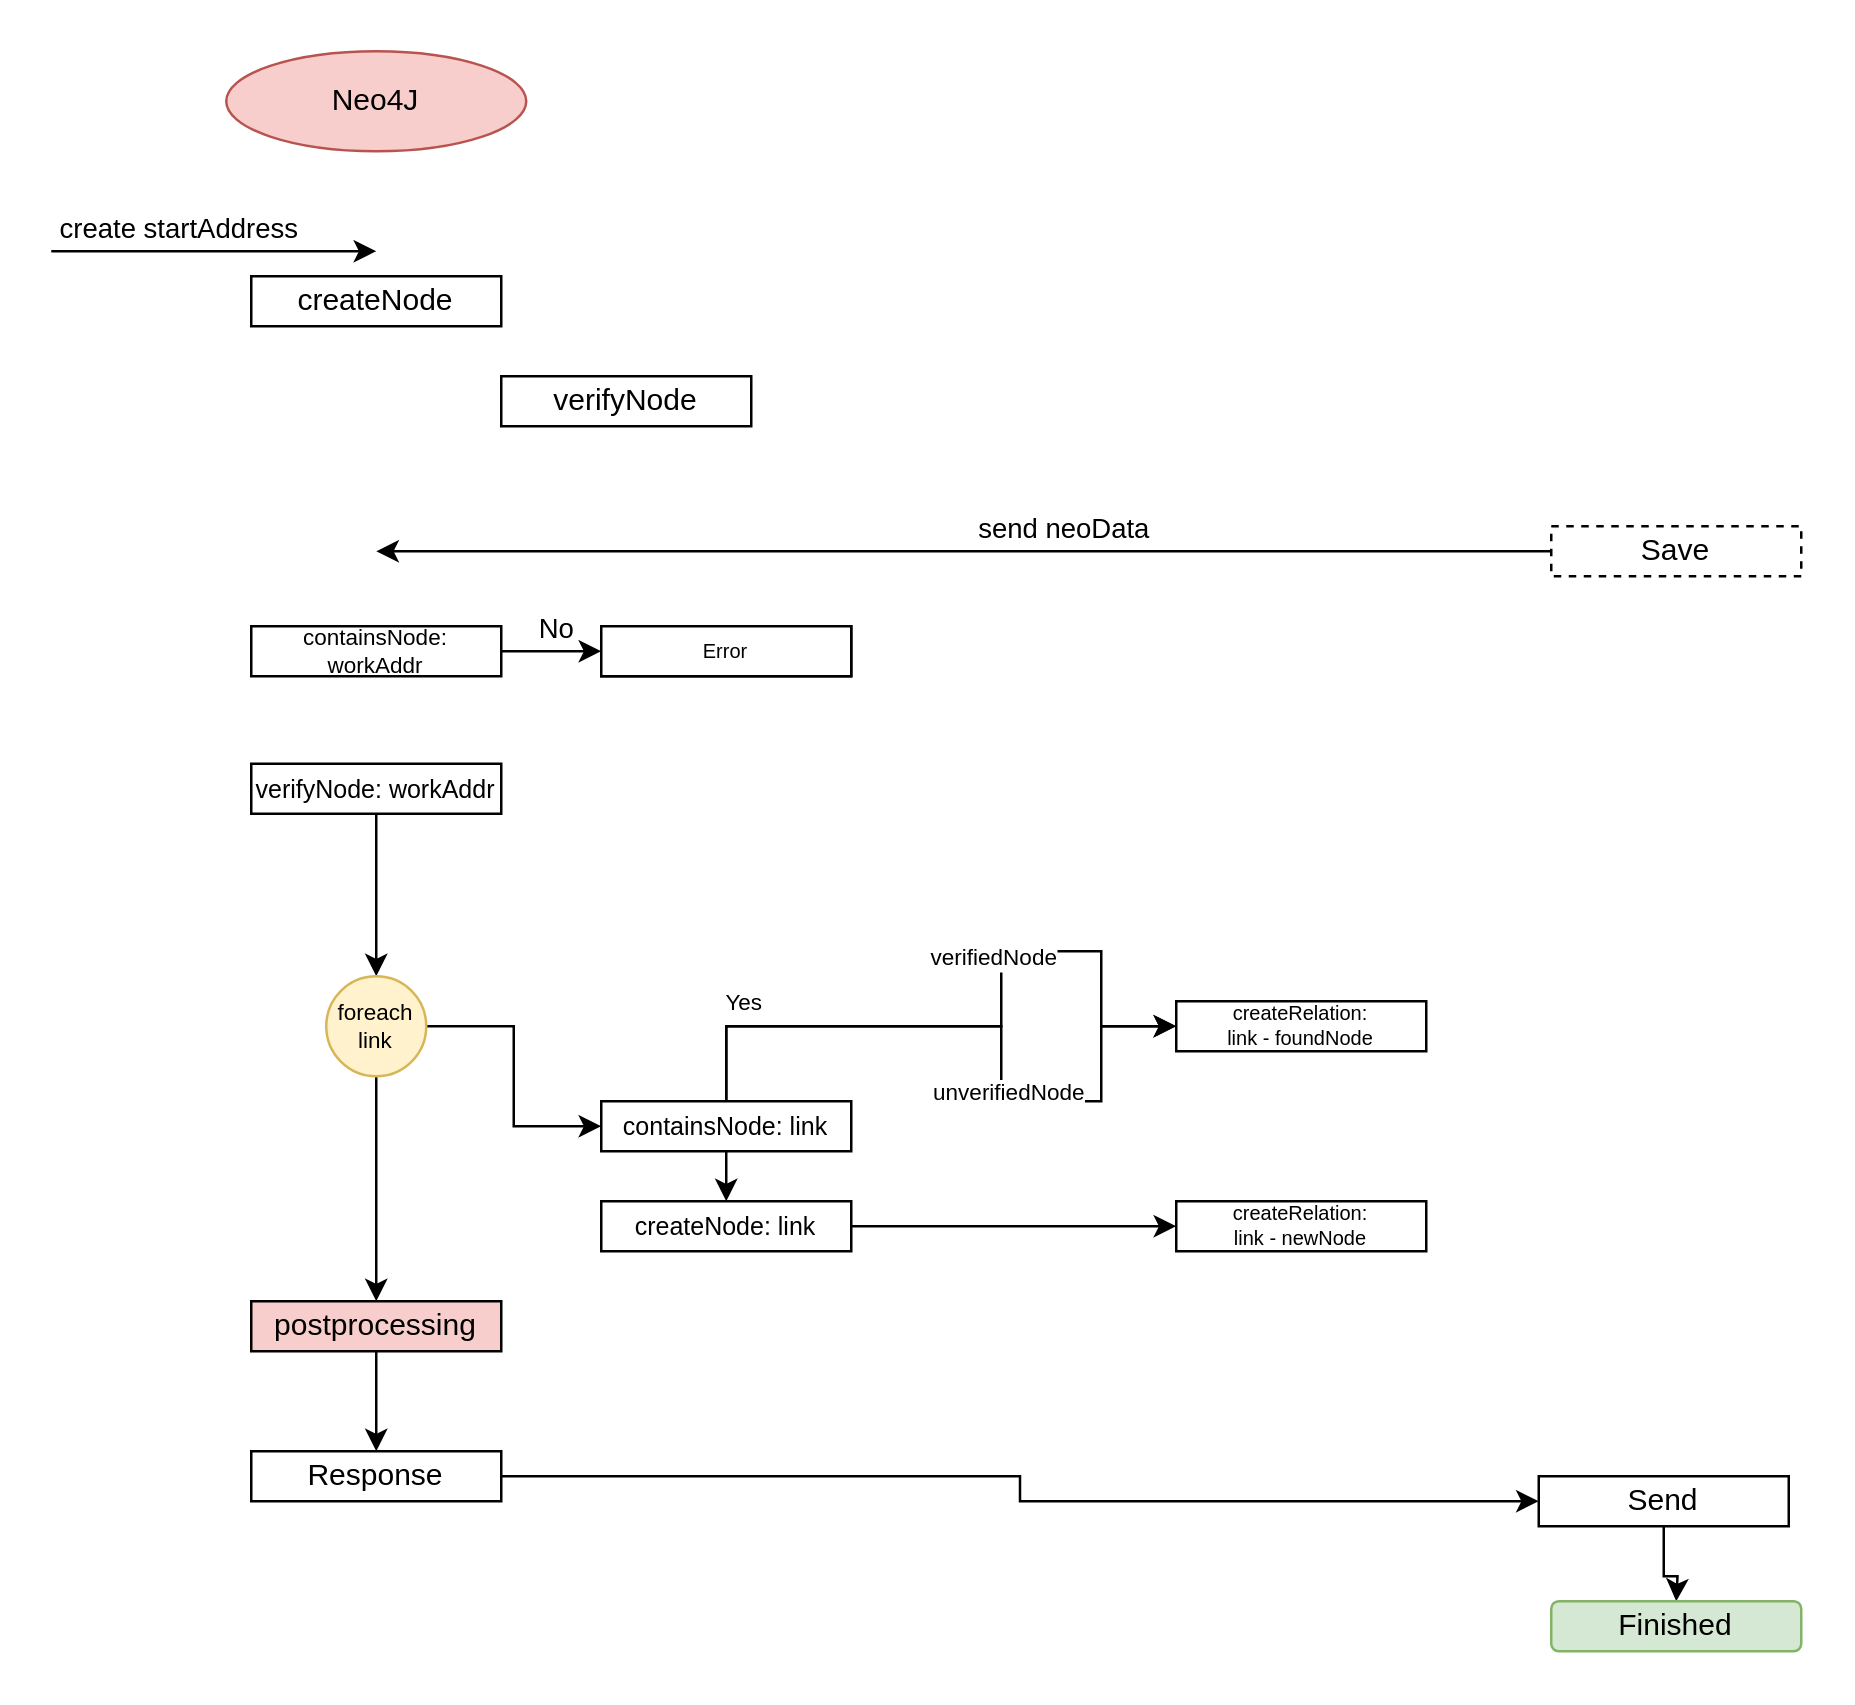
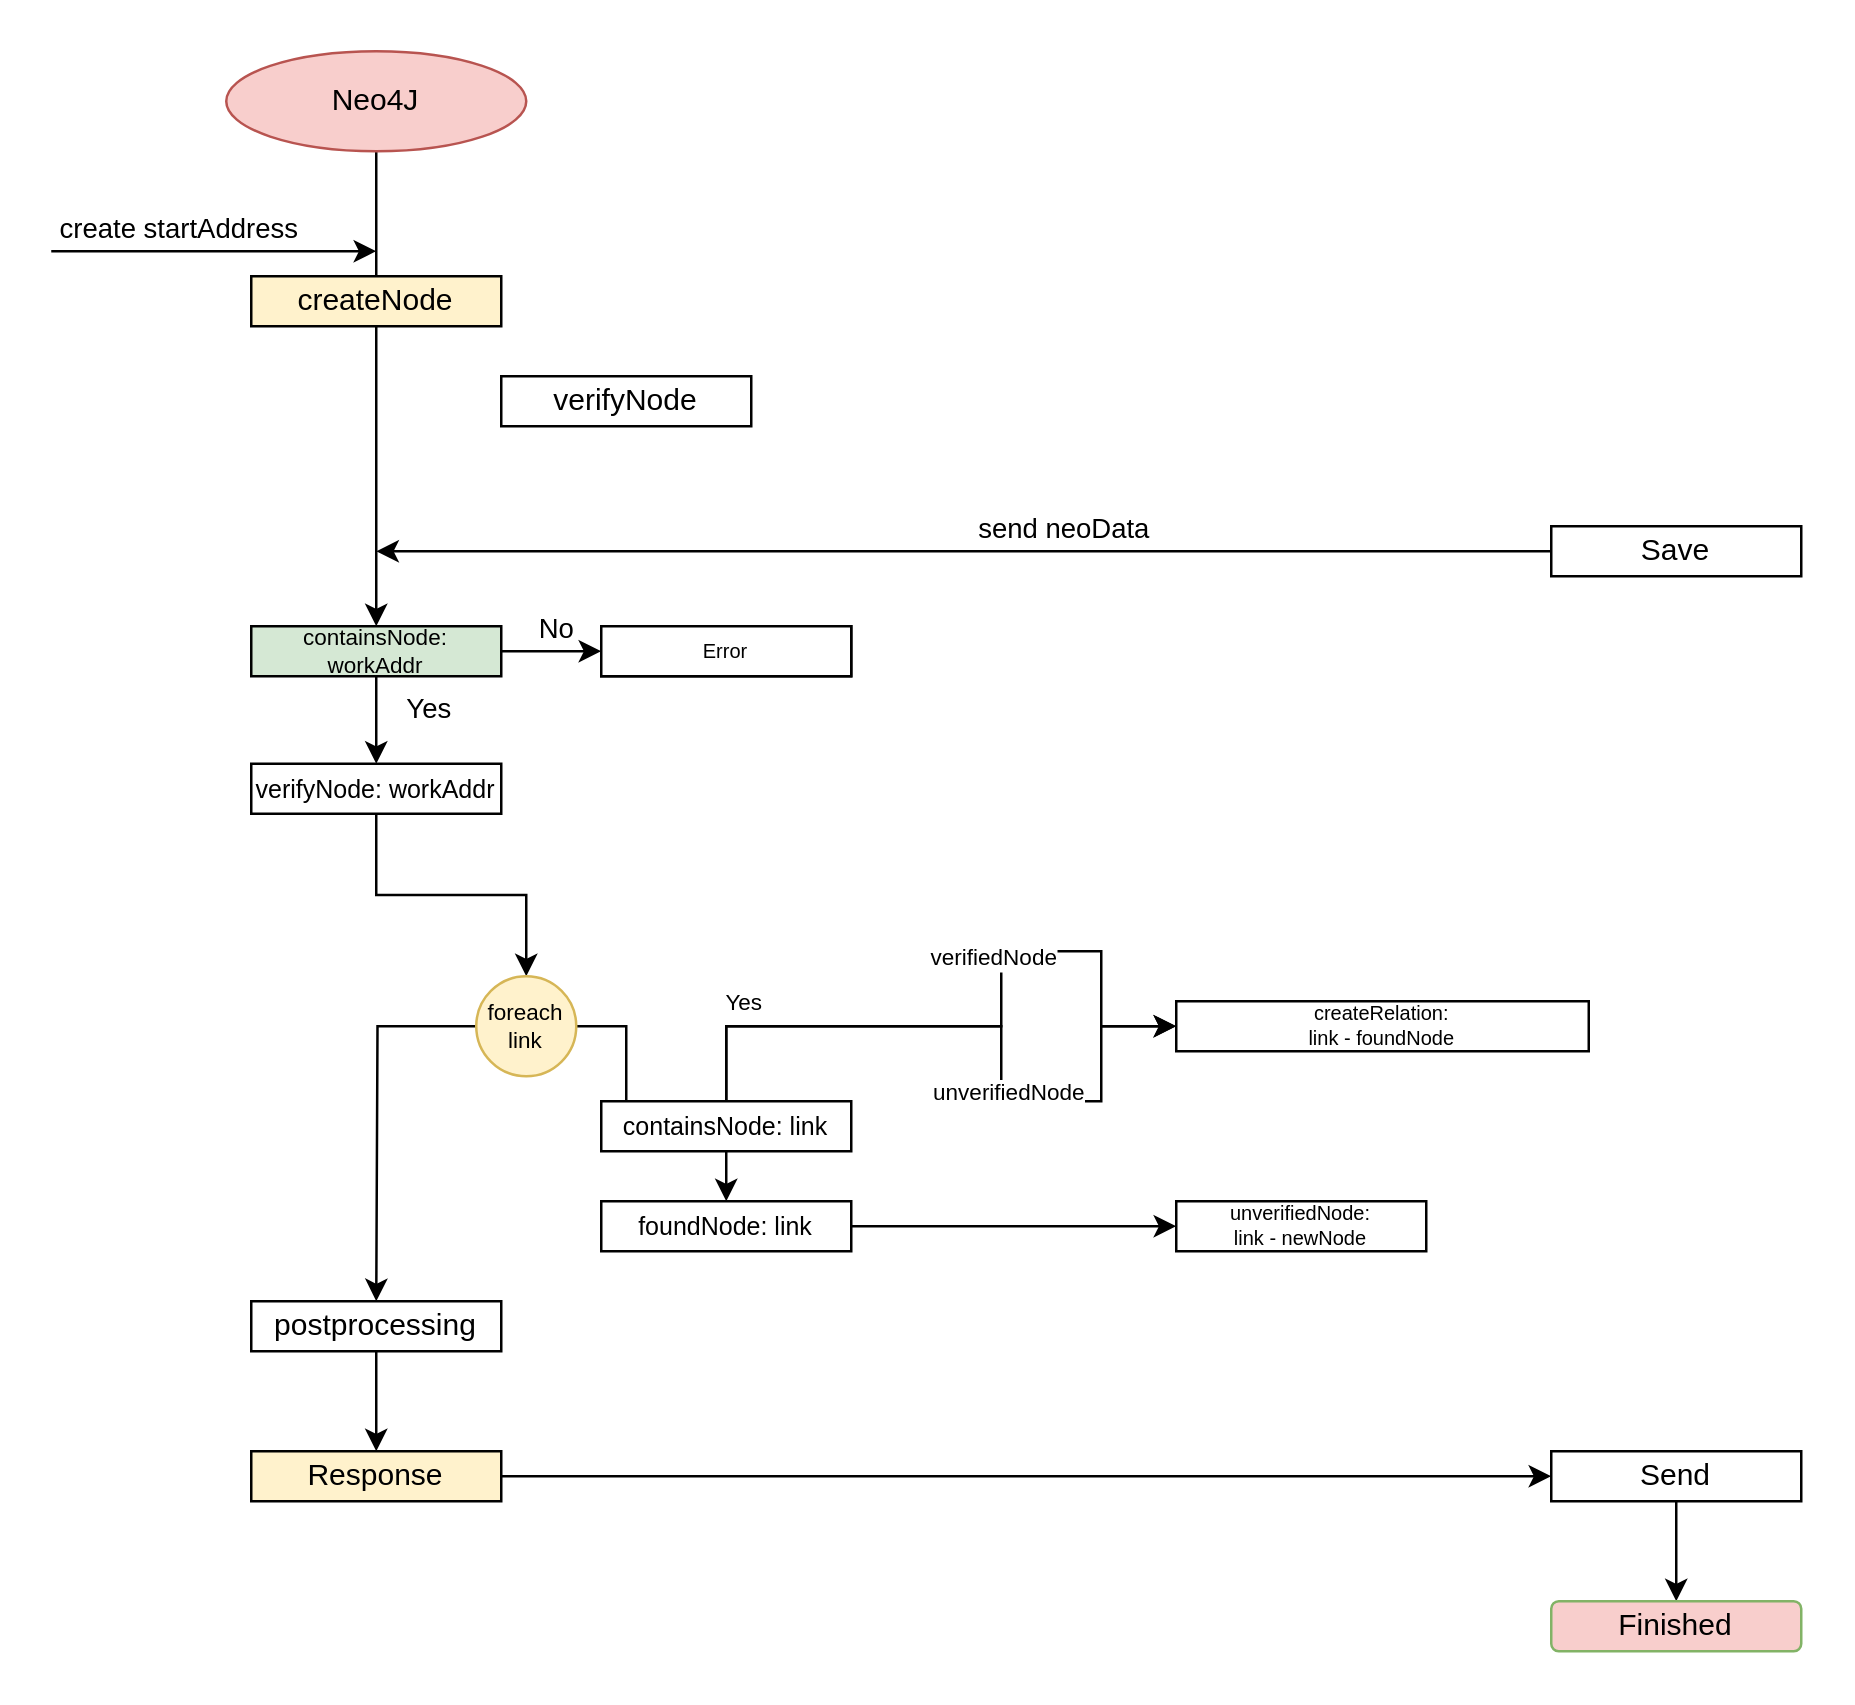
- <mxCell id="9" value="createNode" style="rounded=0;whiteSpace=wrap;html=1;" vertex="1" parent="1"><mxGeometry x="100" y="110" width="100" height="20" as="geometry" /></mxCell>
+ <mxCell id="9" value="createNode" style="rounded=0;whiteSpace=wrap;html=1;fillColor=#fff2cc;" vertex="1" parent="1"><mxGeometry x="100" y="110" width="100" height="20" as="geometry" /></mxCell>
+ <mxCell id="2" style="edgeStyle=orthogonalEdgeStyle;rounded=0;orthogonalLoop=1;jettySize=auto;html=1;" edge="1" parent="1" source="3" target="14"><mxGeometry relative="1" as="geometry"><mxPoint x="150" y="1060" as="targetPoint" /></mxGeometry></mxCell>
- <mxCell id="6" value="Save" style="rounded=0;whiteSpace=wrap;html=1;dashed=1;" vertex="1" parent="1"><mxGeometry x="620" y="210" width="100" height="20" as="geometry" /></mxCell>
+ <mxCell id="6" value="Save" style="rounded=0;whiteSpace=wrap;html=1;" vertex="1" parent="1"><mxGeometry x="620" y="210" width="100" height="20" as="geometry" /></mxCell>
- <mxCell id="14" value="containsNode: workAddr" style="rounded=0;whiteSpace=wrap;html=1;fontSize=9;" vertex="1" parent="1"><mxGeometry x="100" y="250" width="100" height="20" as="geometry" /></mxCell>
+ <mxCell id="14" value="containsNode: workAddr" style="rounded=0;whiteSpace=wrap;html=1;fontSize=9;fillColor=#d5e8d4;" vertex="1" parent="1"><mxGeometry x="100" y="250" width="100" height="20" as="geometry" /></mxCell>
+ <mxCell id="12" style="edgeStyle=orthogonalEdgeStyle;rounded=0;orthogonalLoop=1;jettySize=auto;html=1;entryX=0.5;entryY=0;entryDx=0;entryDy=0;exitX=0.5;exitY=1;exitDx=0;exitDy=0;" edge="1" parent="1" source="14" target="16"><mxGeometry relative="1" as="geometry"><mxPoint x="150" y="290" as="sourcePoint" /></mxGeometry></mxCell>
+ <mxCell id="13" value="Yes" style="edgeLabel;html=1;align=center;verticalAlign=middle;resizable=0;points=[];" vertex="1" connectable="0" parent="12"><mxGeometry x="0.07" relative="1" as="geometry"><mxPoint x="20" y="-6.9" as="offset" /></mxGeometry></mxCell>
- <mxCell id="21" value="&lt;div&gt;foreach&lt;/div&gt;&lt;div&gt;link&lt;br&gt;&lt;/div&gt;" style="ellipse;whiteSpace=wrap;html=1;fontSize=9;fillColor=#fff2cc;strokeColor=#d6b656;" vertex="1" parent="1"><mxGeometry x="130" y="390" width="40" height="40" as="geometry" /></mxCell>
+ <mxCell id="21" value="&lt;div&gt;foreach&lt;/div&gt;&lt;div&gt;link&lt;br&gt;&lt;/div&gt;" style="ellipse;whiteSpace=wrap;html=1;fontSize=9;fillColor=#fff2cc;strokeColor=#d6b656;" vertex="1" parent="1"><mxGeometry x="190" y="390" width="40" height="40" as="geometry" /></mxCell>
- <mxCell id="29" value="createRelation: &lt;br style=&quot;font-size: 8px;&quot;&gt;link - foundNode" style="rounded=0;whiteSpace=wrap;html=1;fontSize=8;" vertex="1" parent="1"><mxGeometry x="470" y="400" width="100" height="20" as="geometry" /></mxCell>
+ <mxCell id="29" value="createRelation: &lt;br style=&quot;font-size: 8px;&quot;&gt;link - foundNode" style="rounded=0;whiteSpace=wrap;html=1;fontSize=8;" vertex="1" parent="1"><mxGeometry x="470" y="400" width="165" height="20" as="geometry" /></mxCell>
- <mxCell id="31" value="createNode: link" style="rounded=0;whiteSpace=wrap;html=1;fontSize=10;" vertex="1" parent="1"><mxGeometry x="240" y="480" width="100" height="20" as="geometry" /></mxCell>
+ <mxCell id="31" value="foundNode: link" style="rounded=0;whiteSpace=wrap;html=1;fontSize=10;" vertex="1" parent="1"><mxGeometry x="240" y="480" width="100" height="20" as="geometry" /></mxCell>
- <mxCell id="32" value="createRelation: &lt;br style=&quot;font-size: 8px&quot;&gt;link - newNode" style="rounded=0;whiteSpace=wrap;html=1;fontSize=8;" vertex="1" parent="1"><mxGeometry x="470" y="480" width="100" height="20" as="geometry" /></mxCell>
+ <mxCell id="32" value="unverifiedNode: &lt;br style=&quot;font-size: 8px&quot;&gt;link - newNode" style="rounded=0;whiteSpace=wrap;html=1;fontSize=8;" vertex="1" parent="1"><mxGeometry x="470" y="480" width="100" height="20" as="geometry" /></mxCell>
- <mxCell id="34" value="postprocessing" style="rounded=0;whiteSpace=wrap;html=1;fontSize=12;fillColor=#f8cecc;" vertex="1" parent="1"><mxGeometry x="100" y="520" width="100" height="20" as="geometry" /></mxCell>
+ <mxCell id="34" value="postprocessing" style="rounded=0;whiteSpace=wrap;html=1;fontSize=12;" vertex="1" parent="1"><mxGeometry x="100" y="520" width="100" height="20" as="geometry" /></mxCell>
- <mxCell id="36" value="Response" style="rounded=0;whiteSpace=wrap;html=1;fontSize=12;" vertex="1" parent="1"><mxGeometry x="100" y="580" width="100" height="20" as="geometry" /></mxCell>
+ <mxCell id="36" value="Response" style="rounded=0;whiteSpace=wrap;html=1;fontSize=12;fillColor=#fff2cc;" vertex="1" parent="1"><mxGeometry x="100" y="580" width="100" height="20" as="geometry" /></mxCell>
- <mxCell id="38" value="Send" style="rounded=0;whiteSpace=wrap;html=1;" vertex="1" parent="1"><mxGeometry x="615" y="590" width="100" height="20" as="geometry" /></mxCell>
+ <mxCell id="38" value="Send" style="rounded=0;whiteSpace=wrap;html=1;" vertex="1" parent="1"><mxGeometry x="620" y="580" width="100" height="20" as="geometry" /></mxCell>
- <mxCell id="39" value="Finished" style="rounded=1;whiteSpace=wrap;html=1;fontSize=12;fillColor=#d5e8d4;strokeColor=#82b366;" vertex="1" parent="1"><mxGeometry x="620" y="640" width="100" height="20" as="geometry" /></mxCell>
+ <mxCell id="39" value="Finished" style="rounded=1;whiteSpace=wrap;html=1;fontSize=12;fillColor=#f8cecc;strokeColor=#82b366;" vertex="1" parent="1"><mxGeometry x="620" y="640" width="100" height="20" as="geometry" /></mxCell>
